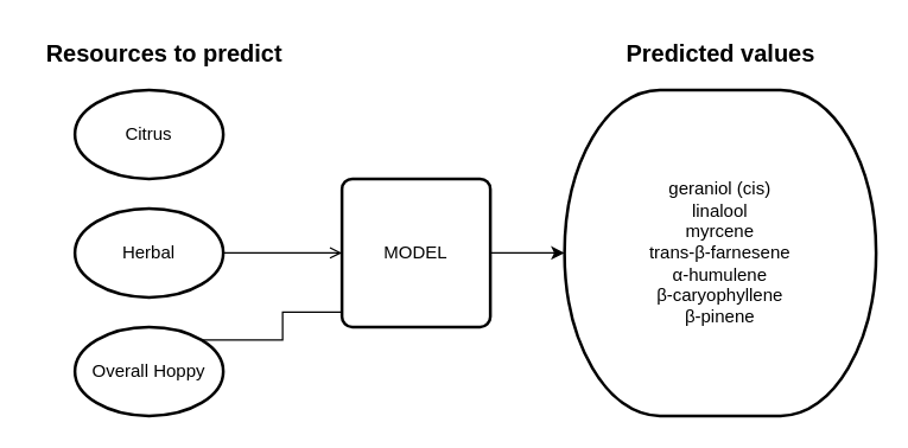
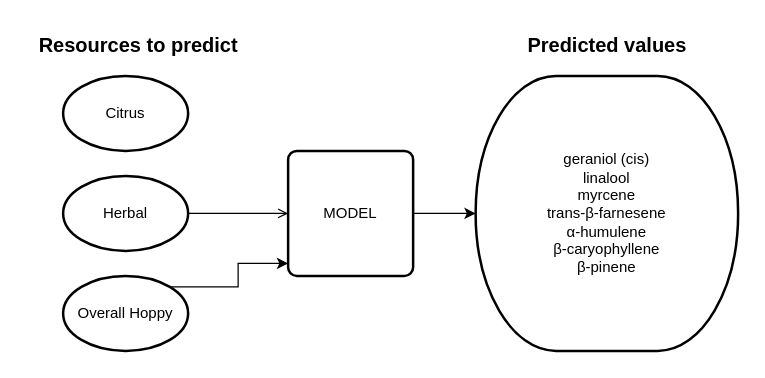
- <mxCell id="5" style="edgeStyle=orthogonalEdgeStyle;rounded=0;orthogonalLoop=1;jettySize=auto;html=1;exitX=0.855;exitY=0.145;exitDx=0;exitDy=0;exitPerimeter=0;entryX=0;entryY=0.9;entryDx=0;entryDy=0;entryPerimeter=0;endArrow=none;" edge="1" parent="1" source="6" target="8"><mxGeometry relative="1" as="geometry" /></mxCell>
+ <mxCell id="5" style="edgeStyle=orthogonalEdgeStyle;rounded=0;orthogonalLoop=1;jettySize=auto;html=1;exitX=0.855;exitY=0.145;exitDx=0;exitDy=0;exitPerimeter=0;entryX=0;entryY=0.9;entryDx=0;entryDy=0;entryPerimeter=0;" edge="1" parent="1" source="6" target="8"><mxGeometry relative="1" as="geometry" /></mxCell>
